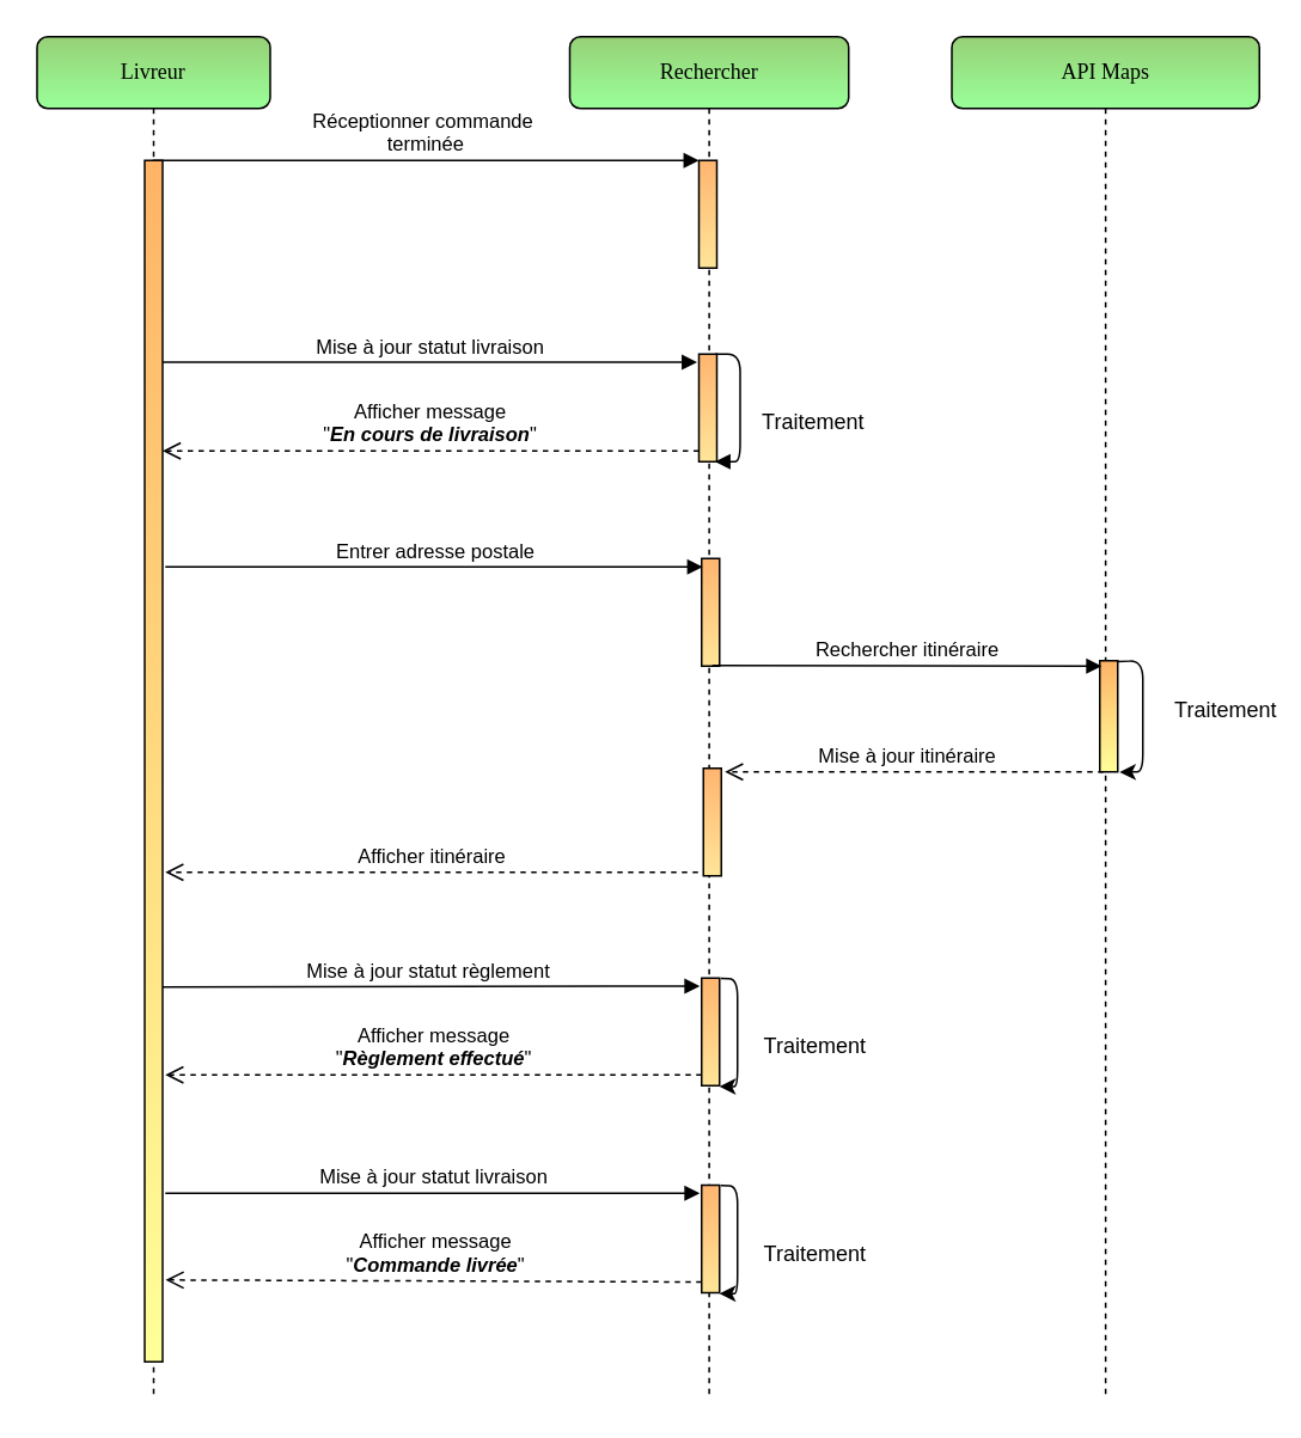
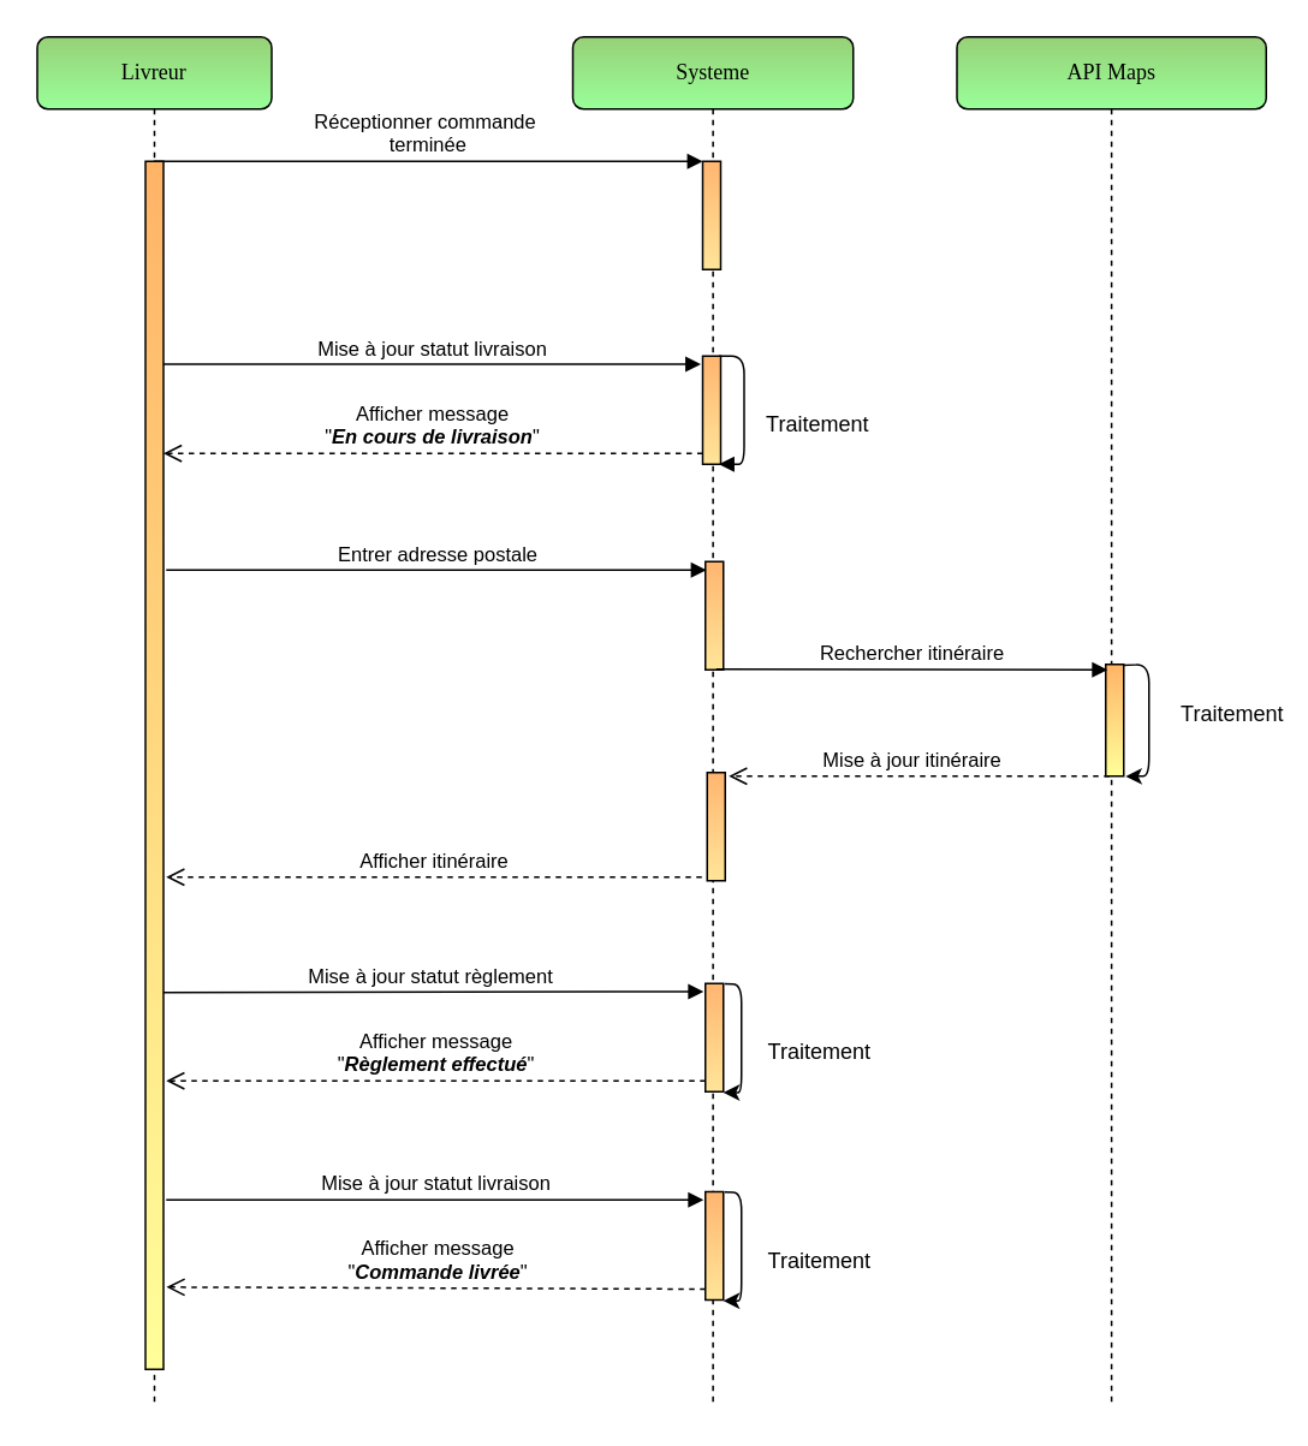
- <mxCell id="5" value="Rechercher" style="shape=umlLifeline;perimeter=lifelinePerimeter;whiteSpace=wrap;html=1;container=1;collapsible=0;recursiveResize=0;outlineConnect=0;rounded=1;shadow=0;comic=0;labelBackgroundColor=none;strokeColor=#000000;strokeWidth=1;fillColor=#97D077;fontFamily=Verdana;fontSize=12;align=center;gradientColor=#99FF99;glass=0;" parent="1" vertex="1"><mxGeometry x="317" y="20" width="155.5" height="760" as="geometry" /></mxCell>
+ <mxCell id="5" value="Systeme" style="shape=umlLifeline;perimeter=lifelinePerimeter;whiteSpace=wrap;html=1;container=1;collapsible=0;recursiveResize=0;outlineConnect=0;rounded=1;shadow=0;comic=0;labelBackgroundColor=none;strokeColor=#000000;strokeWidth=1;fillColor=#97D077;fontFamily=Verdana;fontSize=12;align=center;gradientColor=#99FF99;glass=0;" parent="1" vertex="1"><mxGeometry x="317" y="20" width="155.5" height="760" as="geometry" /></mxCell>
